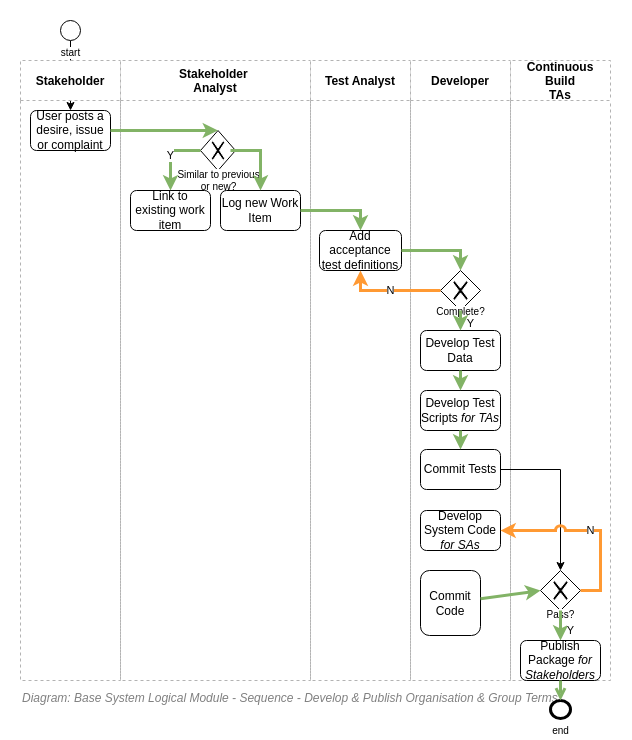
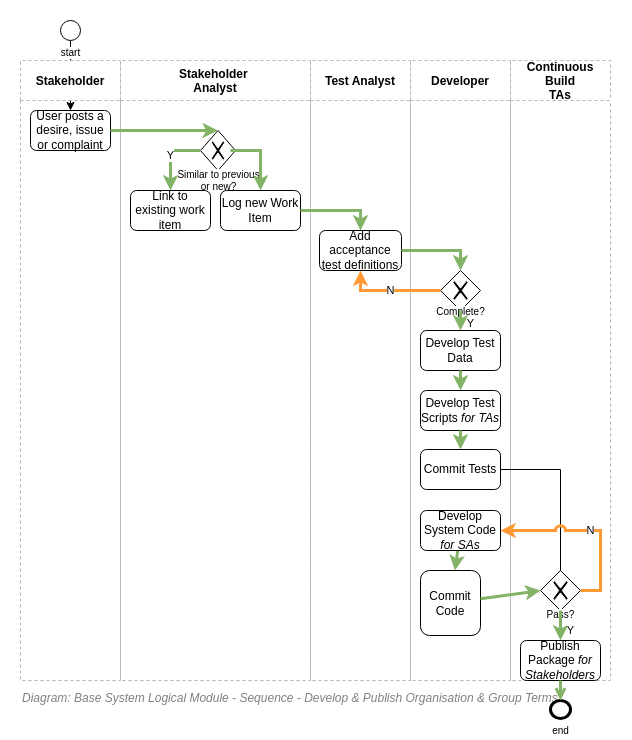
+ <mxCell id="33" style="edgeStyle=none;rounded=0;orthogonalLoop=1;jettySize=auto;html=1;strokeColor=#82b366;strokeWidth=3;fillColor=#d5e8d4;endFill=1;" edge="1" parent="1" source="34" target="23"><mxGeometry relative="1" as="geometry" /></mxCell>
- <mxCell id="35" style="edgeStyle=none;rounded=0;orthogonalLoop=1;jettySize=auto;html=1;entryX=0.5;entryY=0;entryDx=0;entryDy=0;" edge="1" parent="1" source="19" target="28"><mxGeometry relative="1" as="geometry"><mxPoint x="540" y="489" as="targetPoint" /><Array as="points"><mxPoint x="560" y="469" /></Array></mxGeometry></mxCell>
+ <mxCell id="35" style="edgeStyle=none;rounded=0;orthogonalLoop=1;jettySize=auto;html=1;entryX=0.5;entryY=0;entryDx=0;entryDy=0;endArrow=none;" edge="1" parent="1" source="19" target="28"><mxGeometry relative="1" as="geometry"><mxPoint x="540" y="489" as="targetPoint" /><Array as="points"><mxPoint x="560" y="469" /></Array></mxGeometry></mxCell>
